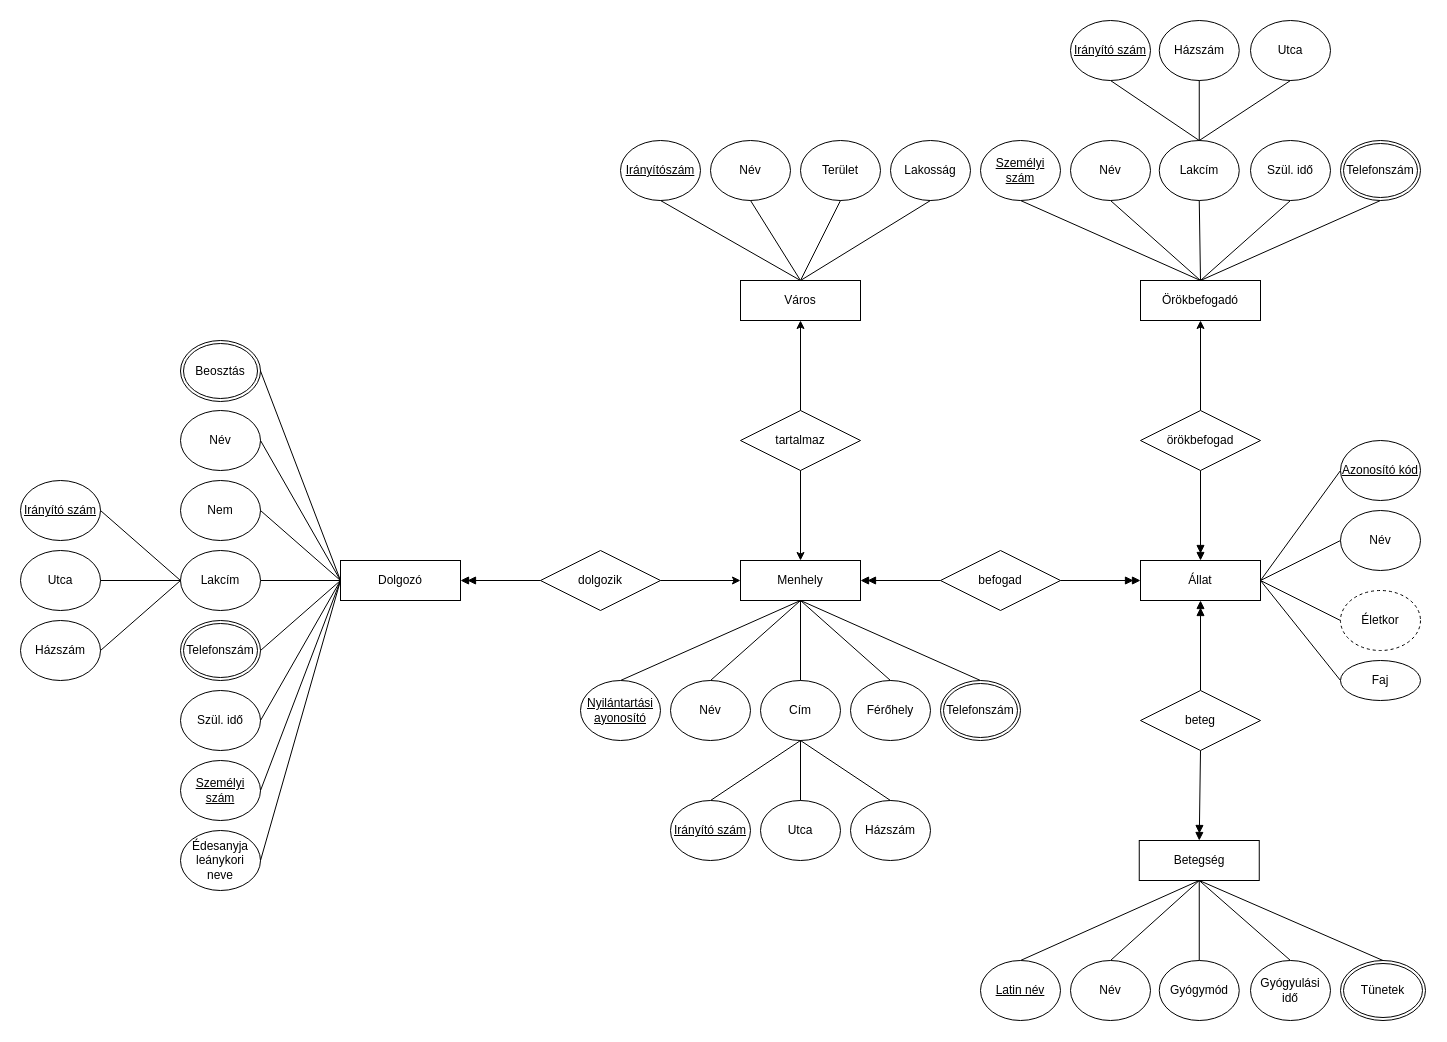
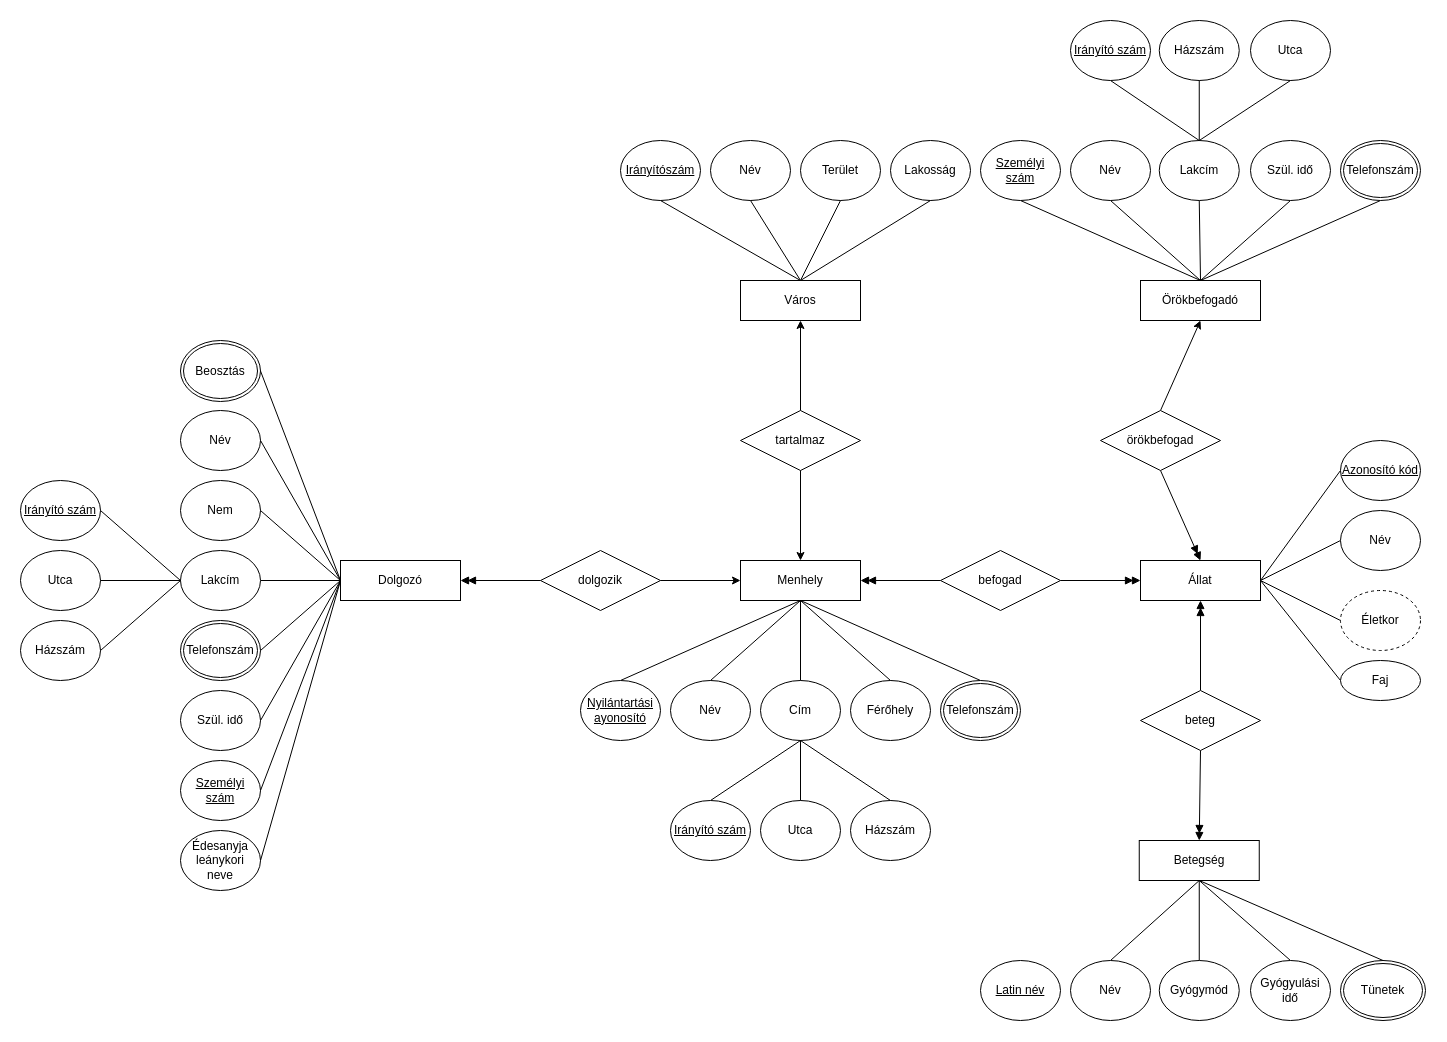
- <mxCell id="86" value="örökbefogad" style="rhombus;whiteSpace=wrap;html=1;strokeColor=default;align=center;verticalAlign=middle;fontFamily=Helvetica;fontSize=12;fontColor=default;fillColor=default;" parent="1" vertex="1"><mxGeometry x="1140" y="410" width="120" height="60" as="geometry" /></mxCell>
+ <mxCell id="86" value="örökbefogad" style="rhombus;whiteSpace=wrap;html=1;strokeColor=default;align=center;verticalAlign=middle;fontFamily=Helvetica;fontSize=12;fontColor=default;fillColor=default;" parent="1" vertex="1"><mxGeometry x="1100" y="410" width="120" height="60" as="geometry" /></mxCell>
- <mxCell id="51" style="rounded=0;orthogonalLoop=1;jettySize=auto;html=1;exitX=0.5;exitY=1;exitDx=0;exitDy=0;entryX=0.5;entryY=0;entryDx=0;entryDy=0;endArrow=none;endFill=0;" parent="1" source="89" target="52" edge="1"><mxGeometry relative="1" as="geometry"><mxPoint x="1200" y="870" as="sourcePoint" /></mxGeometry></mxCell>
